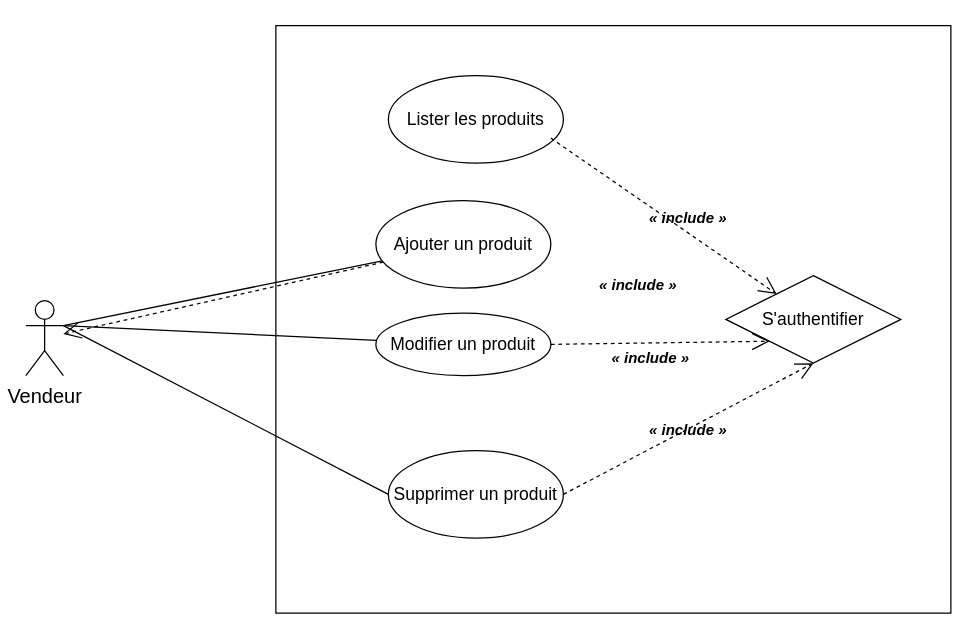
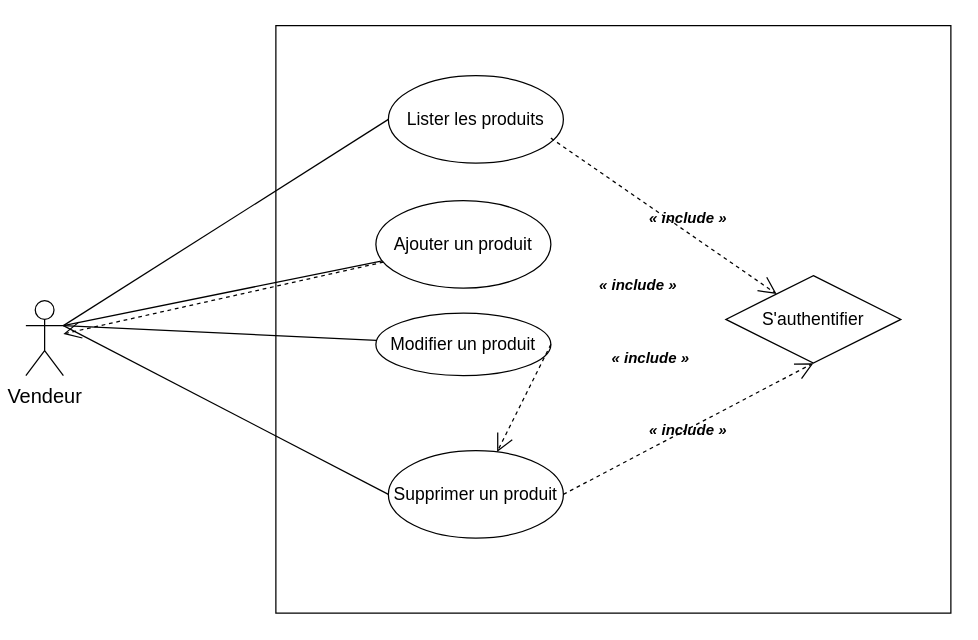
+ <mxCell id="13" value="" style="endArrow=none;html=1;entryX=0;entryY=0.5;entryDx=0;entryDy=0;exitX=1;exitY=0.333;exitDx=0;exitDy=0;exitPerimeter=0;" edge="1" parent="1" source="8" target="3"><mxGeometry relative="1" as="geometry"><mxPoint x="30" y="254.5" as="sourcePoint" /><mxPoint x="190" y="254.5" as="targetPoint" /></mxGeometry></mxCell>
- <mxCell id="11" value="" style="endArrow=open;endFill=1;endSize=12;html=1;dashed=1;entryX=0;entryY=1;entryDx=0;entryDy=0;exitX=1;exitY=0.5;exitDx=0;exitDy=0;" edge="1" parent="1" source="5" target="7"><mxGeometry width="160" relative="1" as="geometry"><mxPoint x="440" y="299" as="sourcePoint" /><mxPoint x="630" y="299" as="targetPoint" /></mxGeometry></mxCell>
+ <mxCell id="11" value="" style="endArrow=open;endFill=1;endSize=12;html=1;dashed=1;exitX=1;exitY=0.5;exitDx=0;exitDy=0;" edge="1" parent="1" source="5" target="6"><mxGeometry width="160" relative="1" as="geometry"><mxPoint x="440" y="299" as="sourcePoint" /><mxPoint x="630" y="299" as="targetPoint" /></mxGeometry></mxCell>
